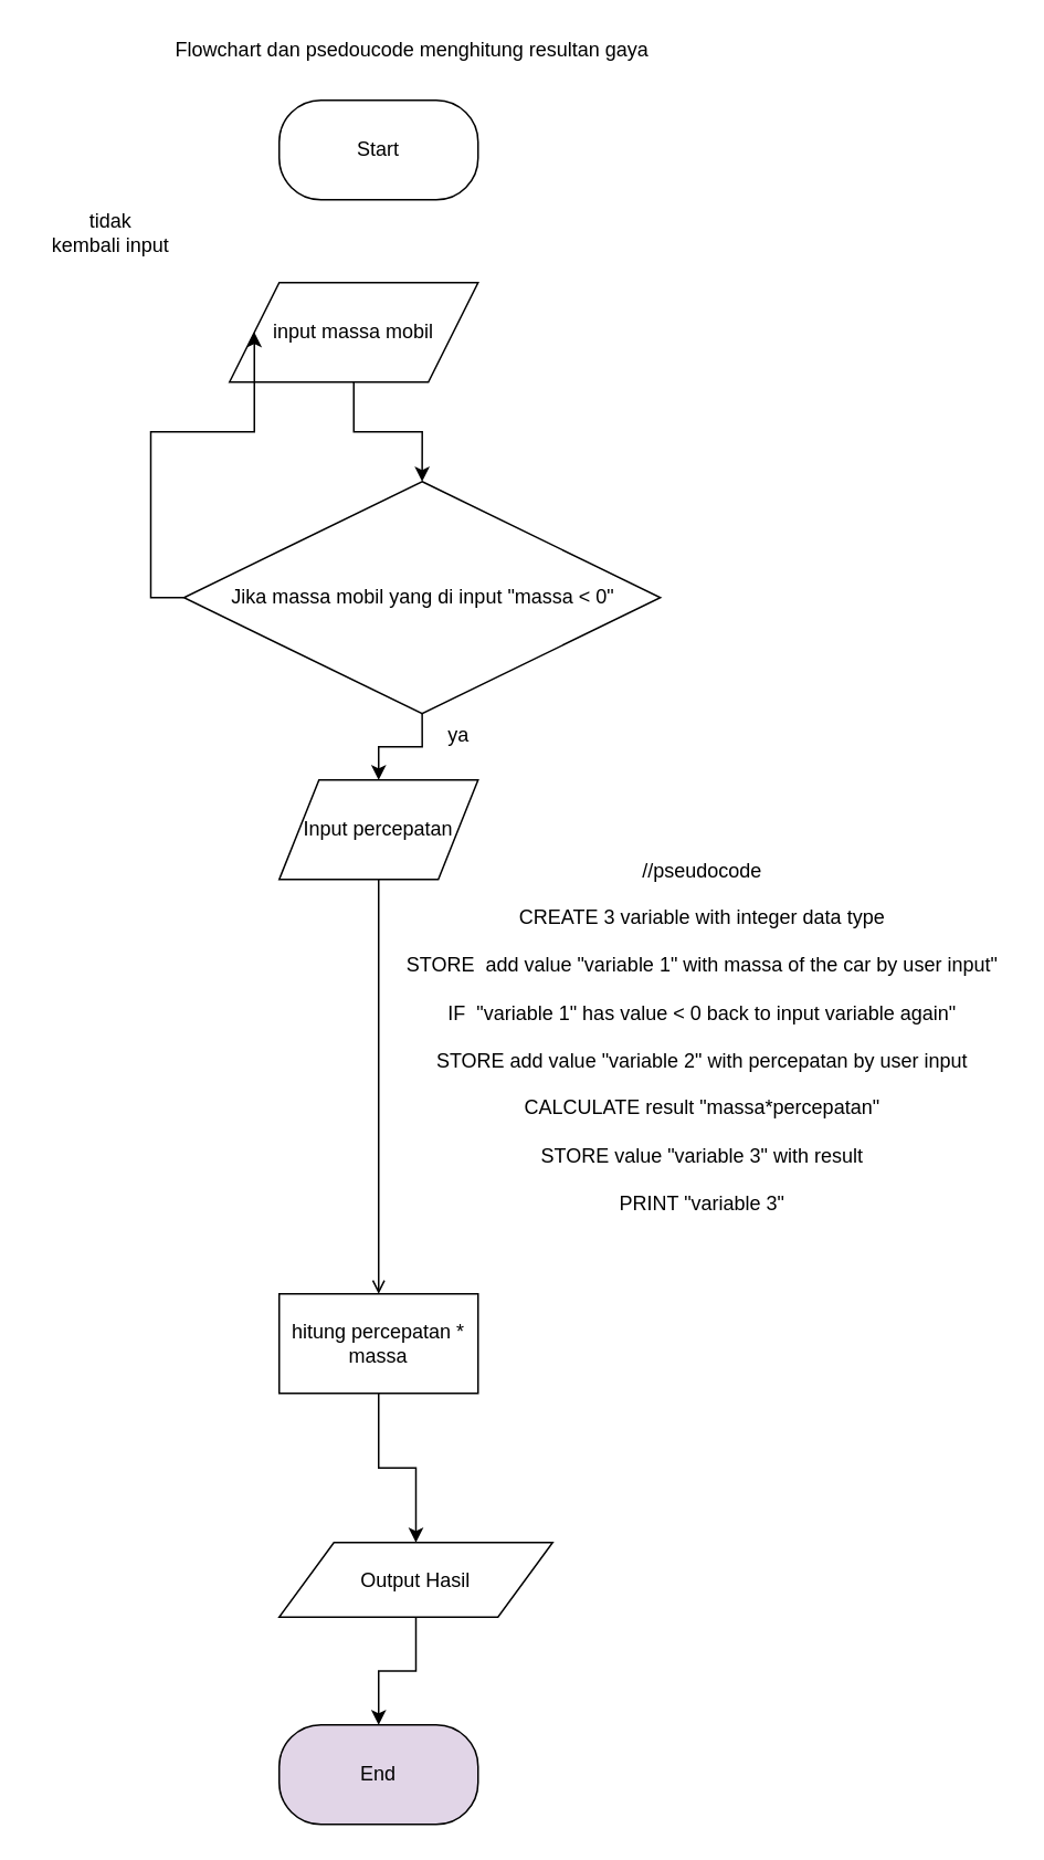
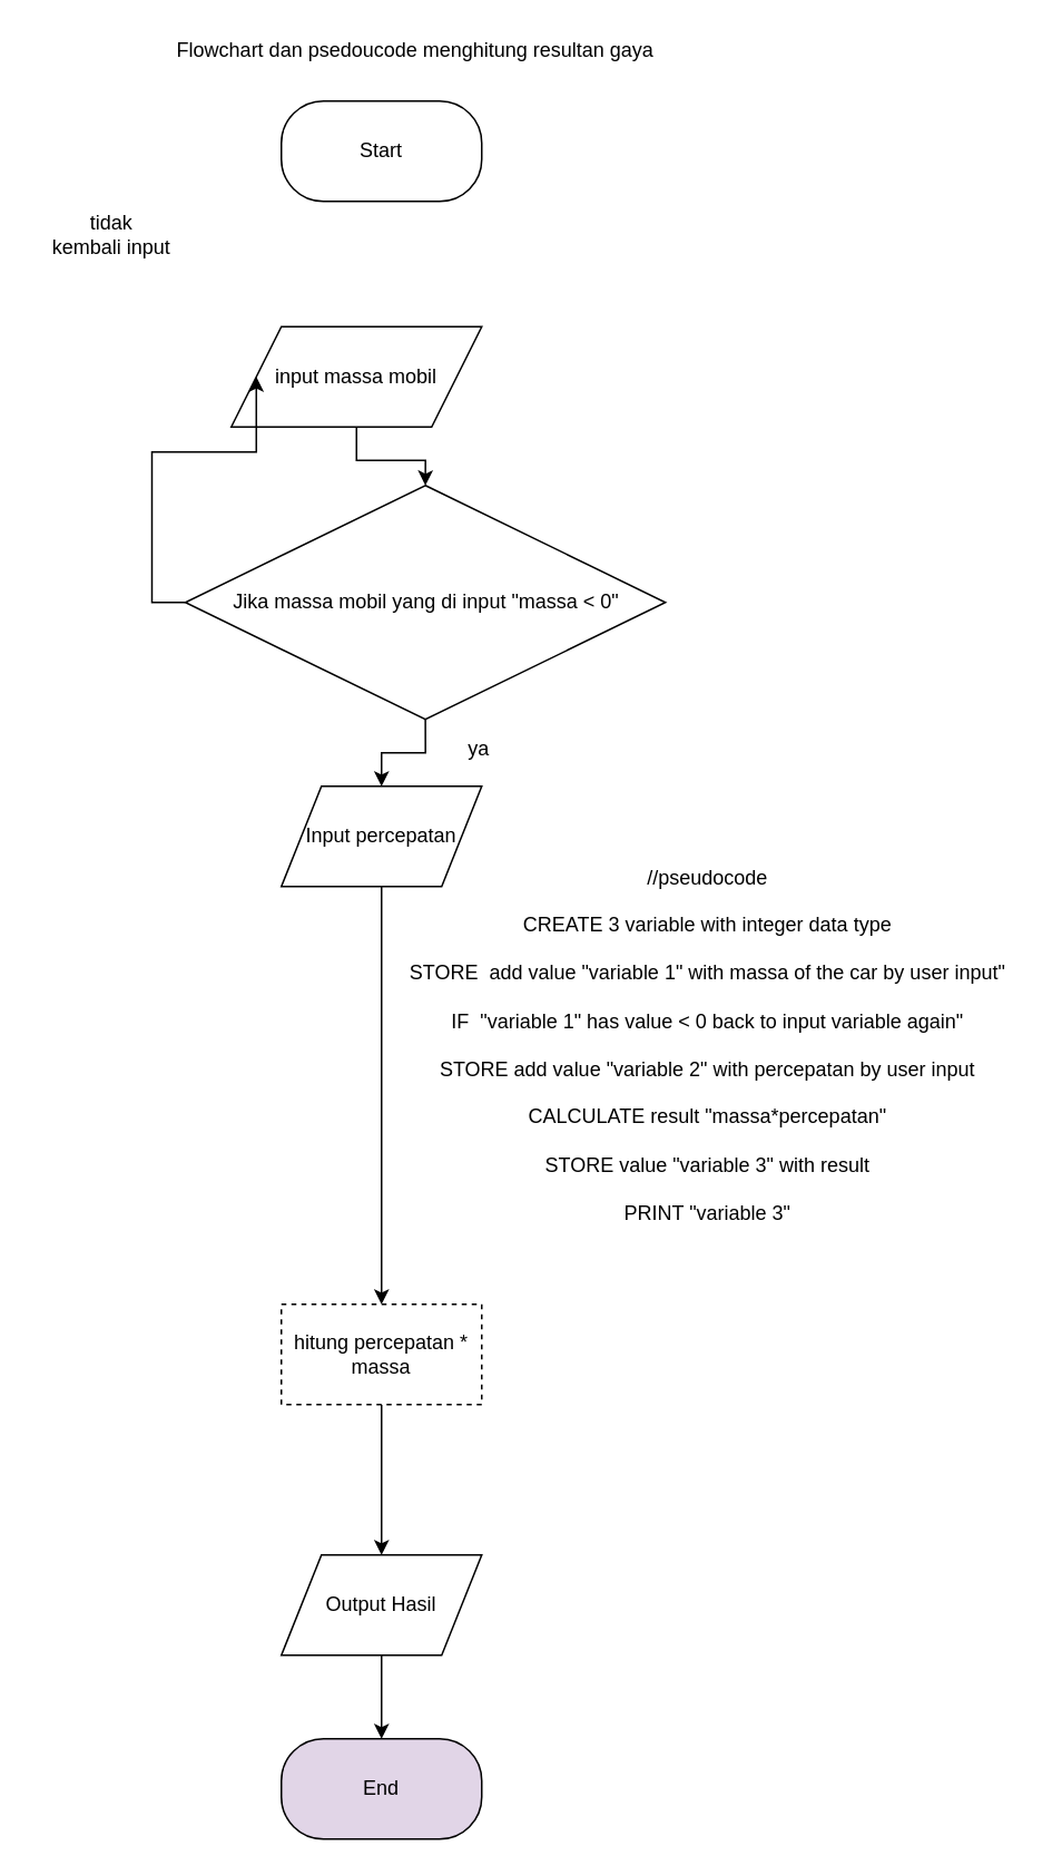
- <mxCell id="4" value="input massa mobil" style="shape=parallelogram;perimeter=parallelogramPerimeter;whiteSpace=wrap;html=1;" vertex="1" parent="1"><mxGeometry x="138" y="170" width="150" height="60" as="geometry" /></mxCell>
+ <mxCell id="4" value="input massa mobil" style="shape=parallelogram;perimeter=parallelogramPerimeter;whiteSpace=wrap;html=1;" vertex="1" parent="1"><mxGeometry x="138" y="195" width="150" height="60" as="geometry" /></mxCell>
- <mxCell id="10" value="ya" style="text;html=1;align=center;verticalAlign=middle;resizable=0;points=[];autosize=1;" vertex="1" parent="1"><mxGeometry x="261" y="433" width="30" height="20" as="geometry" /></mxCell>
+ <mxCell id="10" value="ya" style="text;html=1;align=center;verticalAlign=middle;resizable=0;points=[];autosize=1;" vertex="1" parent="1"><mxGeometry x="271" y="438" width="30" height="20" as="geometry" /></mxCell>
- <mxCell id="11" style="edgeStyle=orthogonalEdgeStyle;rounded=0;orthogonalLoop=1;jettySize=auto;html=1;exitX=0.5;exitY=1;exitDx=0;exitDy=0;endArrow=open;" edge="1" parent="1" source="9" target="13"><mxGeometry relative="1" as="geometry"><mxPoint x="228" y="720" as="sourcePoint" /></mxGeometry></mxCell>
+ <mxCell id="11" style="edgeStyle=orthogonalEdgeStyle;rounded=0;orthogonalLoop=1;jettySize=auto;html=1;exitX=0.5;exitY=1;exitDx=0;exitDy=0;" edge="1" parent="1" source="9" target="13"><mxGeometry relative="1" as="geometry"><mxPoint x="228" y="720" as="sourcePoint" /></mxGeometry></mxCell>
- <mxCell id="13" value="hitung percepatan * massa" style="rounded=0;whiteSpace=wrap;html=1;" vertex="1" parent="1"><mxGeometry x="168" y="780" width="120" height="60" as="geometry" /></mxCell>
+ <mxCell id="13" value="hitung percepatan * massa" style="rounded=0;whiteSpace=wrap;html=1;dashed=1;" vertex="1" parent="1"><mxGeometry x="168" y="780" width="120" height="60" as="geometry" /></mxCell>
- <mxCell id="15" value="Output Hasil" style="shape=parallelogram;perimeter=parallelogramPerimeter;whiteSpace=wrap;html=1;" vertex="1" parent="1"><mxGeometry x="168" y="930" width="165" height="45" as="geometry" /></mxCell>
+ <mxCell id="15" value="Output Hasil" style="shape=parallelogram;perimeter=parallelogramPerimeter;whiteSpace=wrap;html=1;" vertex="1" parent="1"><mxGeometry x="168" y="930" width="120" height="60" as="geometry" /></mxCell>
